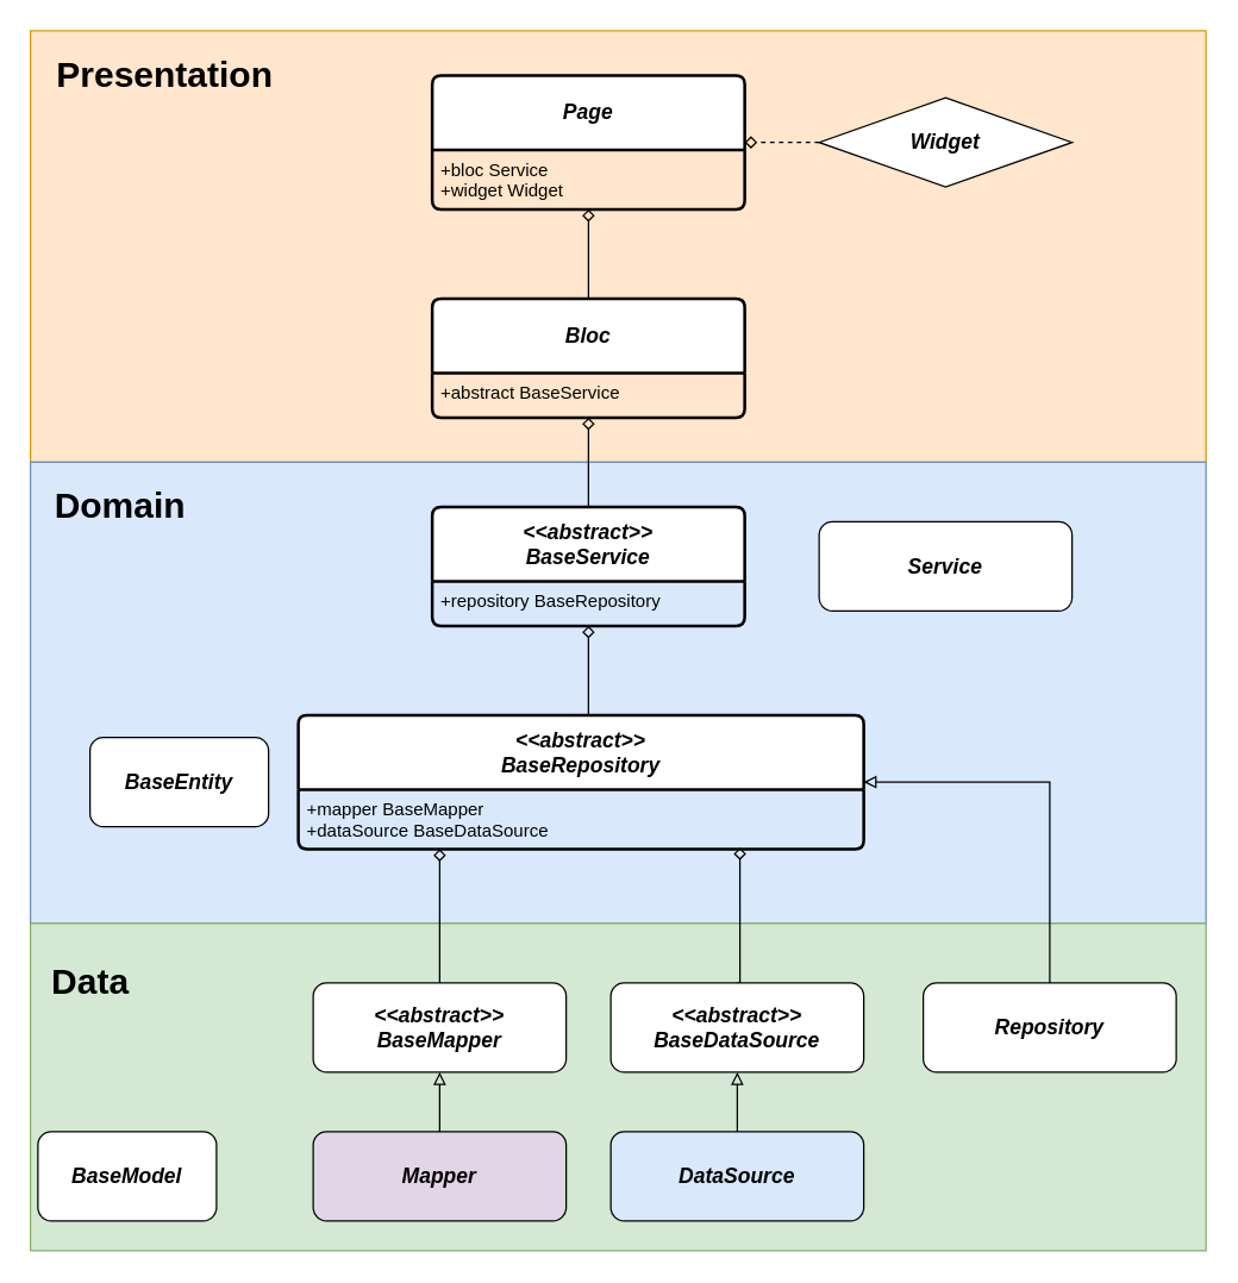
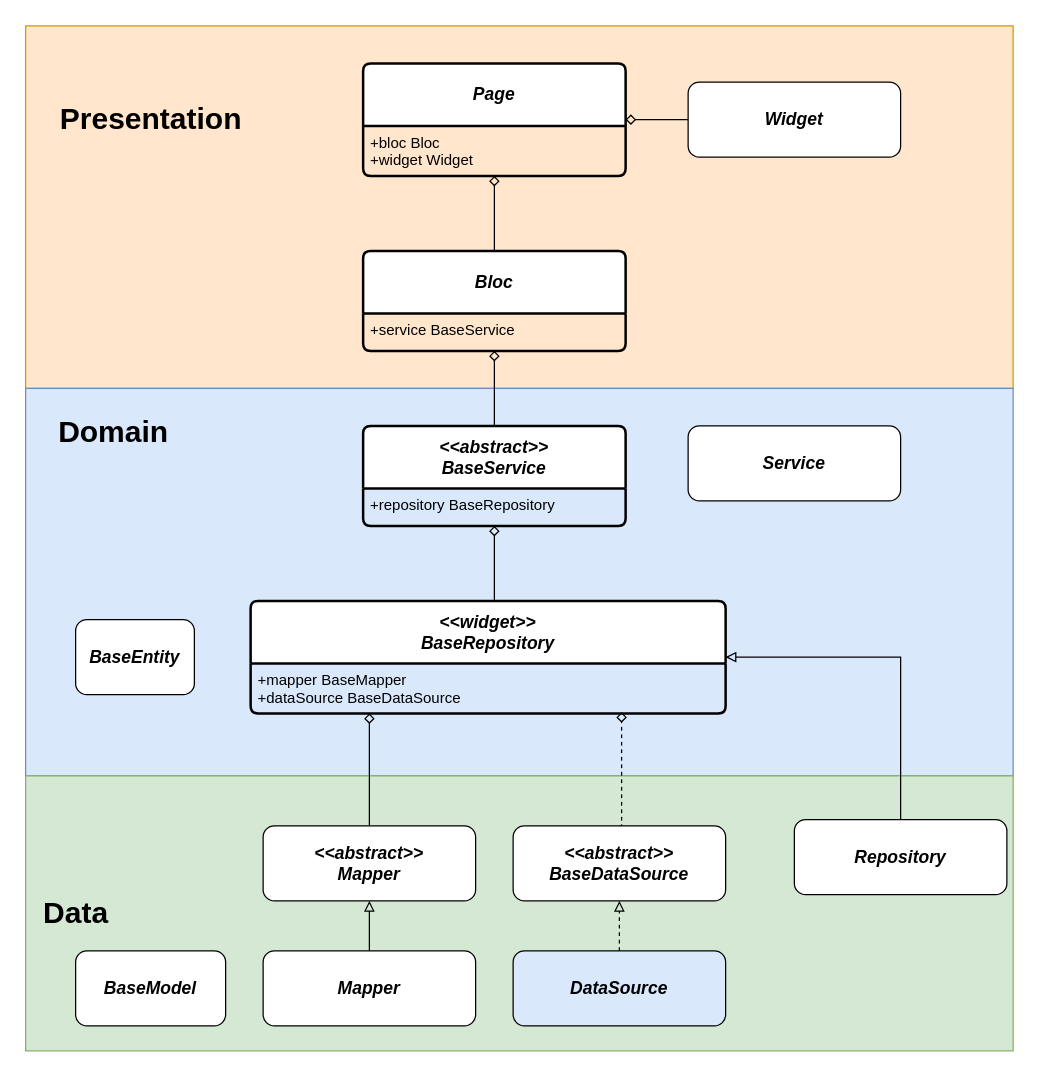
- <mxCell id="31" value="Presentation" style="text;strokeColor=none;fillColor=none;html=1;fontSize=24;fontStyle=1;verticalAlign=middle;align=center;" vertex="1" parent="1"><mxGeometry x="30" y="30" width="160" height="40" as="geometry" /></mxCell>
+ <mxCell id="31" value="Presentation" style="text;strokeColor=none;fillColor=none;html=1;fontSize=24;fontStyle=1;verticalAlign=middle;align=center;" vertex="1" parent="1"><mxGeometry x="40" y="75" width="160" height="40" as="geometry" /></mxCell>
- <mxCell id="27" value="" style="edgeStyle=orthogonalEdgeStyle;rounded=0;orthogonalLoop=1;jettySize=auto;html=1;entryX=1;entryY=0.5;entryDx=0;entryDy=0;endArrow=diamond;endFill=0;dashed=1;" edge="1" parent="1" source="28" target="29"><mxGeometry relative="1" as="geometry" /></mxCell>
+ <mxCell id="27" value="" style="edgeStyle=orthogonalEdgeStyle;rounded=0;orthogonalLoop=1;jettySize=auto;html=1;entryX=1;entryY=0.5;entryDx=0;entryDy=0;endArrow=diamond;endFill=0;" edge="1" parent="1" source="28" target="29"><mxGeometry relative="1" as="geometry" /></mxCell>
- <mxCell id="28" value="&lt;b&gt;&lt;i&gt;&lt;font style=&quot;font-size: 14px;&quot;&gt;Widget&lt;br&gt;&lt;/font&gt;&lt;/i&gt;&lt;/b&gt;" style="rhombus;whiteSpace=wrap;html=1;" vertex="1" parent="1"><mxGeometry x="550" y="65" width="170" height="60" as="geometry" /></mxCell>
+ <mxCell id="28" value="&lt;b&gt;&lt;i&gt;&lt;font style=&quot;font-size: 14px;&quot;&gt;Widget&lt;br&gt;&lt;/font&gt;&lt;/i&gt;&lt;/b&gt;" style="rounded=1;whiteSpace=wrap;html=1;" vertex="1" parent="1"><mxGeometry x="550" y="65" width="170" height="60" as="geometry" /></mxCell>
- <mxCell id="30" value="+bloc Service&lt;br&gt;+widget Widget" style="align=left;strokeColor=none;fillColor=none;spacingLeft=4;fontSize=12;verticalAlign=top;resizable=0;rotatable=0;part=1;html=1;" vertex="1" parent="29"><mxGeometry y="50" width="210" height="40" as="geometry" /></mxCell>
+ <mxCell id="30" value="+bloc Bloc&lt;br&gt;+widget Widget" style="align=left;strokeColor=none;fillColor=none;spacingLeft=4;fontSize=12;verticalAlign=top;resizable=0;rotatable=0;part=1;html=1;" vertex="1" parent="29"><mxGeometry y="50" width="210" height="40" as="geometry" /></mxCell>
- <mxCell id="26" value="+abstract BaseService" style="align=left;strokeColor=none;fillColor=none;spacingLeft=4;fontSize=12;verticalAlign=top;resizable=0;rotatable=0;part=1;html=1;" vertex="1" parent="25"><mxGeometry y="50" width="210" height="30" as="geometry" /></mxCell>
+ <mxCell id="26" value="+service BaseService" style="align=left;strokeColor=none;fillColor=none;spacingLeft=4;fontSize=12;verticalAlign=top;resizable=0;rotatable=0;part=1;html=1;" vertex="1" parent="25"><mxGeometry y="50" width="210" height="30" as="geometry" /></mxCell>
- <mxCell id="32" value="Domain" style="text;strokeColor=none;fillColor=none;html=1;fontSize=24;fontStyle=1;verticalAlign=middle;align=center;" vertex="1" parent="1"><mxGeometry x="30" y="320" width="100" height="40" as="geometry" /></mxCell>
+ <mxCell id="32" value="Domain" style="text;strokeColor=none;fillColor=none;html=1;fontSize=24;fontStyle=1;verticalAlign=middle;align=center;" vertex="1" parent="1"><mxGeometry x="40" y="325" width="100" height="40" as="geometry" /></mxCell>
- <mxCell id="23" value="&lt;b&gt;&lt;i&gt;&lt;font style=&quot;font-size: 14px;&quot;&gt;Service&lt;br&gt;&lt;/font&gt;&lt;/i&gt;&lt;/b&gt;" style="rounded=1;whiteSpace=wrap;html=1;" vertex="1" parent="1"><mxGeometry x="550" y="350" width="170" height="60" as="geometry" /></mxCell>
+ <mxCell id="23" value="&lt;b&gt;&lt;i&gt;&lt;font style=&quot;font-size: 14px;&quot;&gt;Service&lt;br&gt;&lt;/font&gt;&lt;/i&gt;&lt;/b&gt;" style="rounded=1;whiteSpace=wrap;html=1;" vertex="1" parent="1"><mxGeometry x="550" y="340" width="170" height="60" as="geometry" /></mxCell>
- <mxCell id="16" value="&lt;b style=&quot;border-color: var(--border-color); font-size: 12px;&quot;&gt;&lt;i style=&quot;border-color: var(--border-color);&quot;&gt;&lt;font style=&quot;border-color: var(--border-color); font-size: 14px;&quot;&gt;&amp;lt;&amp;lt;abstract&amp;gt;&amp;gt;&lt;br style=&quot;border-color: var(--border-color);&quot;&gt;BaseRepository&lt;/font&gt;&lt;/i&gt;&lt;/b&gt;" style="swimlane;childLayout=stackLayout;horizontal=1;startSize=50;horizontalStack=0;rounded=1;fontSize=14;fontStyle=0;strokeWidth=2;resizeParent=0;resizeLast=1;shadow=0;dashed=0;align=center;arcSize=4;whiteSpace=wrap;html=1;fillStyle=auto;" vertex="1" parent="1"><mxGeometry x="200" y="480" width="380" height="90" as="geometry" /></mxCell>
+ <mxCell id="16" value="&lt;b style=&quot;border-color: var(--border-color); font-size: 12px;&quot;&gt;&lt;i style=&quot;border-color: var(--border-color);&quot;&gt;&lt;font style=&quot;border-color: var(--border-color); font-size: 14px;&quot;&gt;&amp;lt;&amp;lt;widget&amp;gt;&amp;gt;&lt;br style=&quot;border-color: var(--border-color);&quot;&gt;BaseRepository&lt;/font&gt;&lt;/i&gt;&lt;/b&gt;" style="swimlane;childLayout=stackLayout;horizontal=1;startSize=50;horizontalStack=0;rounded=1;fontSize=14;fontStyle=0;strokeWidth=2;resizeParent=0;resizeLast=1;shadow=0;dashed=0;align=center;arcSize=4;whiteSpace=wrap;html=1;fillStyle=auto;" vertex="1" parent="1"><mxGeometry x="200" y="480" width="380" height="90" as="geometry" /></mxCell>
- <mxCell id="6" value="&lt;b&gt;&lt;i&gt;&lt;font style=&quot;font-size: 14px;&quot;&gt;BaseEntity&lt;/font&gt;&lt;/i&gt;&lt;/b&gt;" style="rounded=1;whiteSpace=wrap;html=1;" vertex="1" parent="1"><mxGeometry x="60" y="495" width="120" height="60" as="geometry" /></mxCell>
+ <mxCell id="6" value="&lt;b&gt;&lt;i&gt;&lt;font style=&quot;font-size: 14px;&quot;&gt;BaseEntity&lt;/font&gt;&lt;/i&gt;&lt;/b&gt;" style="rounded=1;whiteSpace=wrap;html=1;" vertex="1" parent="1"><mxGeometry x="60" y="495" width="95" height="60" as="geometry" /></mxCell>
- <mxCell id="11" style="edgeStyle=orthogonalEdgeStyle;rounded=0;orthogonalLoop=1;jettySize=auto;html=1;entryX=0.781;entryY=0.975;entryDx=0;entryDy=0;endArrow=diamond;endFill=0;exitX=0.5;exitY=0;exitDx=0;exitDy=0;entryPerimeter=0;" edge="1" parent="1" source="12" target="17"><mxGeometry relative="1" as="geometry"><Array as="points"><mxPoint x="497" y="660" /></Array></mxGeometry></mxCell>
+ <mxCell id="11" style="edgeStyle=orthogonalEdgeStyle;rounded=0;orthogonalLoop=1;jettySize=auto;html=1;entryX=0.781;entryY=0.975;entryDx=0;entryDy=0;endArrow=diamond;endFill=0;exitX=0.5;exitY=0;exitDx=0;exitDy=0;entryPerimeter=0;dashed=1;" edge="1" parent="1" source="12" target="17"><mxGeometry relative="1" as="geometry"><Array as="points"><mxPoint x="497" y="660" /></Array></mxGeometry></mxCell>
- <mxCell id="33" value="Data" style="text;strokeColor=none;fillColor=none;html=1;fontSize=24;fontStyle=1;verticalAlign=middle;align=center;" vertex="1" parent="1"><mxGeometry x="30" y="640" width="60" height="40" as="geometry" /></mxCell>
+ <mxCell id="33" value="Data" style="text;strokeColor=none;fillColor=none;html=1;fontSize=24;fontStyle=1;verticalAlign=middle;align=center;" vertex="1" parent="1"><mxGeometry x="30" y="710" width="60" height="40" as="geometry" /></mxCell>
- <mxCell id="8" value="&lt;b&gt;&lt;i&gt;&lt;font style=&quot;font-size: 14px;&quot;&gt;&amp;lt;&amp;lt;abstract&amp;gt;&amp;gt;&lt;br&gt;BaseMapper&lt;br&gt;&lt;/font&gt;&lt;/i&gt;&lt;/b&gt;" style="rounded=1;whiteSpace=wrap;html=1;" vertex="1" parent="1"><mxGeometry x="210" y="660" width="170" height="60" as="geometry" /></mxCell>
+ <mxCell id="8" value="&lt;b&gt;&lt;i&gt;&lt;font style=&quot;font-size: 14px;&quot;&gt;&amp;lt;&amp;lt;abstract&amp;gt;&amp;gt;&lt;br&gt;Mapper&lt;br&gt;&lt;/font&gt;&lt;/i&gt;&lt;/b&gt;" style="rounded=1;whiteSpace=wrap;html=1;" vertex="1" parent="1"><mxGeometry x="210" y="660" width="170" height="60" as="geometry" /></mxCell>
- <mxCell id="22" value="&lt;b&gt;&lt;i&gt;&lt;font style=&quot;font-size: 14px;&quot;&gt;Repository&lt;br&gt;&lt;/font&gt;&lt;/i&gt;&lt;/b&gt;" style="rounded=1;whiteSpace=wrap;html=1;" vertex="1" parent="1"><mxGeometry x="620" y="660" width="170" height="60" as="geometry" /></mxCell>
+ <mxCell id="22" value="&lt;b&gt;&lt;i&gt;&lt;font style=&quot;font-size: 14px;&quot;&gt;Repository&lt;br&gt;&lt;/font&gt;&lt;/i&gt;&lt;/b&gt;" style="rounded=1;whiteSpace=wrap;html=1;" vertex="1" parent="1"><mxGeometry x="635" y="655" width="170" height="60" as="geometry" /></mxCell>
- <mxCell id="13" value="" style="edgeStyle=orthogonalEdgeStyle;rounded=0;orthogonalLoop=1;jettySize=auto;html=1;endArrow=block;endFill=0;" edge="1" parent="1" source="14" target="12"><mxGeometry relative="1" as="geometry" /></mxCell>
+ <mxCell id="13" value="" style="edgeStyle=orthogonalEdgeStyle;rounded=0;orthogonalLoop=1;jettySize=auto;html=1;endArrow=block;endFill=0;dashed=1;" edge="1" parent="1" source="14" target="12"><mxGeometry relative="1" as="geometry" /></mxCell>
- <mxCell id="5" value="&lt;b&gt;&lt;i&gt;&lt;font style=&quot;font-size: 14px;&quot;&gt;BaseModel&lt;/font&gt;&lt;/i&gt;&lt;/b&gt;" style="rounded=1;whiteSpace=wrap;html=1;" vertex="1" parent="1"><mxGeometry x="25" y="760" width="120" height="60" as="geometry" /></mxCell>
+ <mxCell id="5" value="&lt;b&gt;&lt;i&gt;&lt;font style=&quot;font-size: 14px;&quot;&gt;BaseModel&lt;/font&gt;&lt;/i&gt;&lt;/b&gt;" style="rounded=1;whiteSpace=wrap;html=1;" vertex="1" parent="1"><mxGeometry x="60" y="760" width="120" height="60" as="geometry" /></mxCell>
- <mxCell id="10" value="&lt;b&gt;&lt;i&gt;&lt;font style=&quot;font-size: 14px;&quot;&gt;Mapper&lt;br&gt;&lt;/font&gt;&lt;/i&gt;&lt;/b&gt;" style="rounded=1;whiteSpace=wrap;html=1;fillColor=#e1d5e7;" vertex="1" parent="1"><mxGeometry x="210" y="760" width="170" height="60" as="geometry" /></mxCell>
+ <mxCell id="10" value="&lt;b&gt;&lt;i&gt;&lt;font style=&quot;font-size: 14px;&quot;&gt;Mapper&lt;br&gt;&lt;/font&gt;&lt;/i&gt;&lt;/b&gt;" style="rounded=1;whiteSpace=wrap;html=1;" vertex="1" parent="1"><mxGeometry x="210" y="760" width="170" height="60" as="geometry" /></mxCell>
